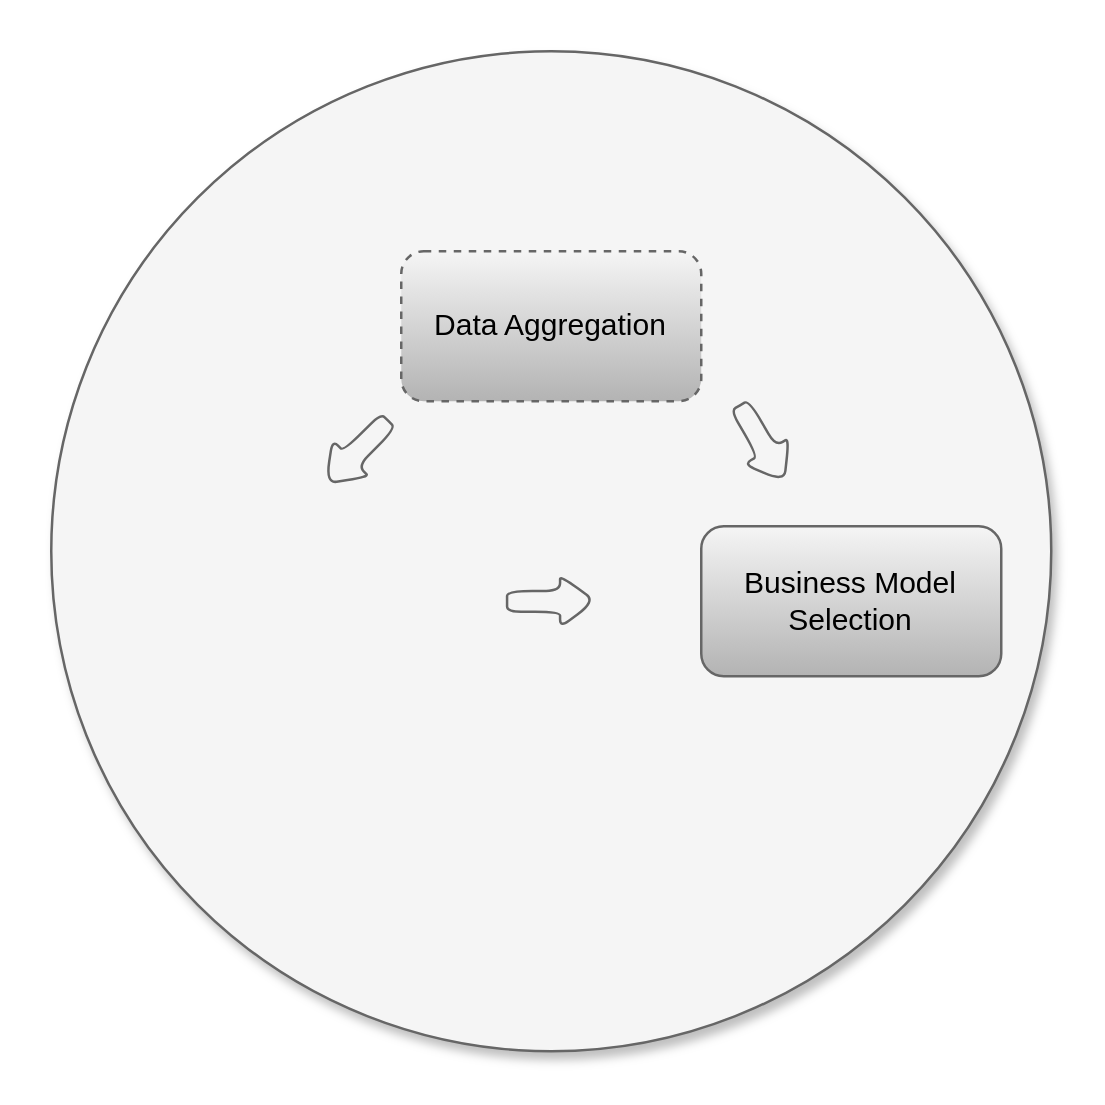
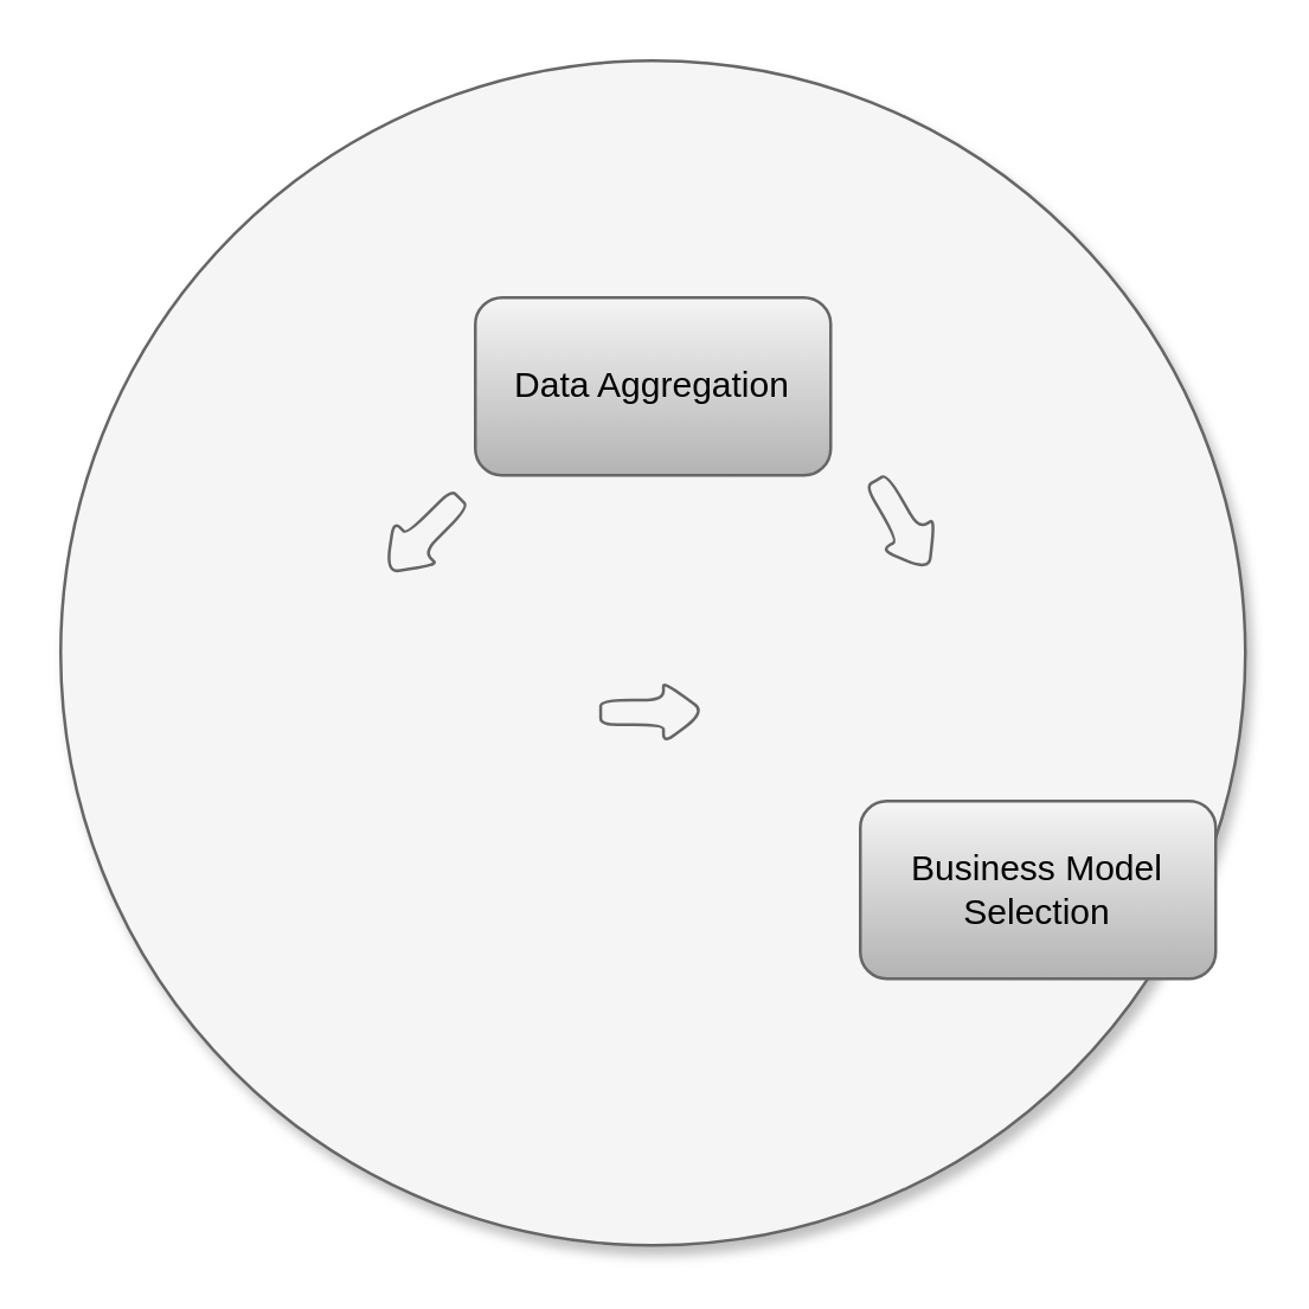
- <mxCell id="3" value="Data Aggregation&lt;br&gt;" style="rounded=1;whiteSpace=wrap;html=1;fillColor=#f5f5f5;gradientColor=#b3b3b3;strokeColor=#666666;dashed=1;" vertex="1" parent="1"><mxGeometry x="160" y="100" width="120" height="60" as="geometry" /></mxCell>
+ <mxCell id="3" value="Data Aggregation&lt;br&gt;" style="rounded=1;whiteSpace=wrap;html=1;fillColor=#f5f5f5;gradientColor=#b3b3b3;strokeColor=#666666;" vertex="1" parent="1"><mxGeometry x="160" y="100" width="120" height="60" as="geometry" /></mxCell>
- <mxCell id="4" value="Business Model Selection" style="rounded=1;whiteSpace=wrap;html=1;fillColor=#f5f5f5;strokeColor=#666666;gradientColor=#b3b3b3;" vertex="1" parent="1"><mxGeometry x="280" y="210" width="120" height="60" as="geometry" /></mxCell>
+ <mxCell id="4" value="Business Model Selection" style="rounded=1;whiteSpace=wrap;html=1;fillColor=#f5f5f5;strokeColor=#666666;gradientColor=#b3b3b3;" vertex="1" parent="1"><mxGeometry x="290" y="270" width="120" height="60" as="geometry" /></mxCell>
